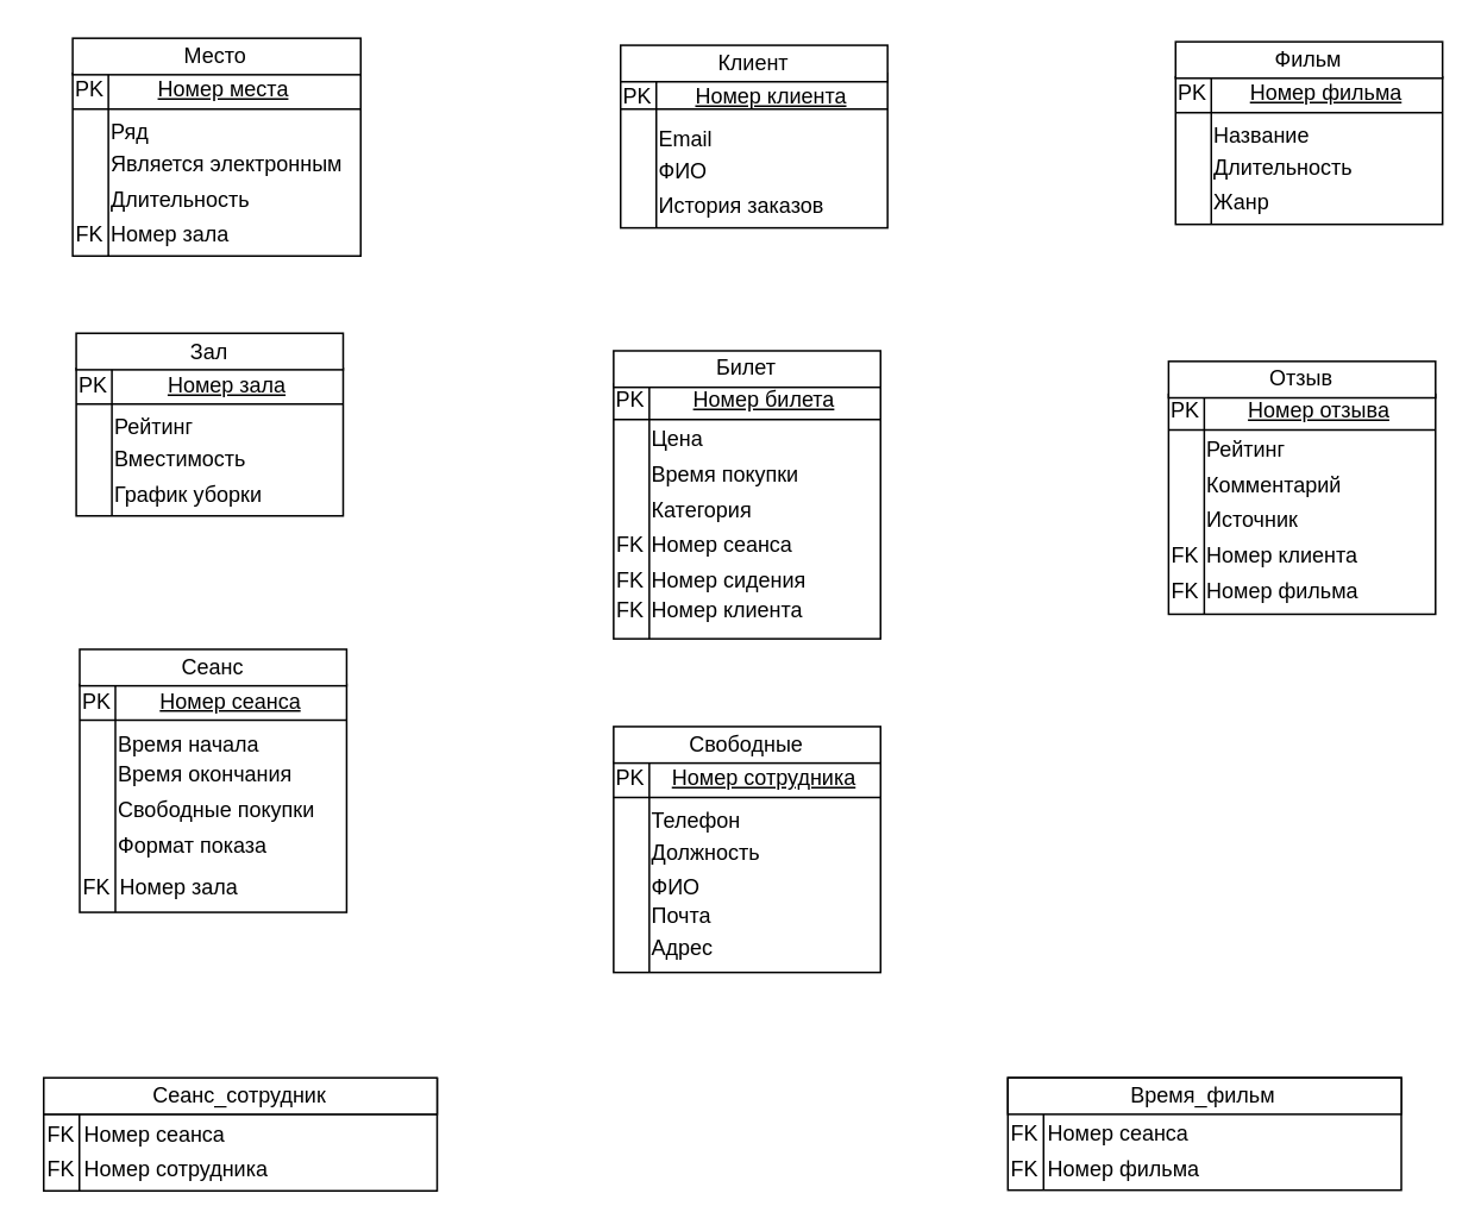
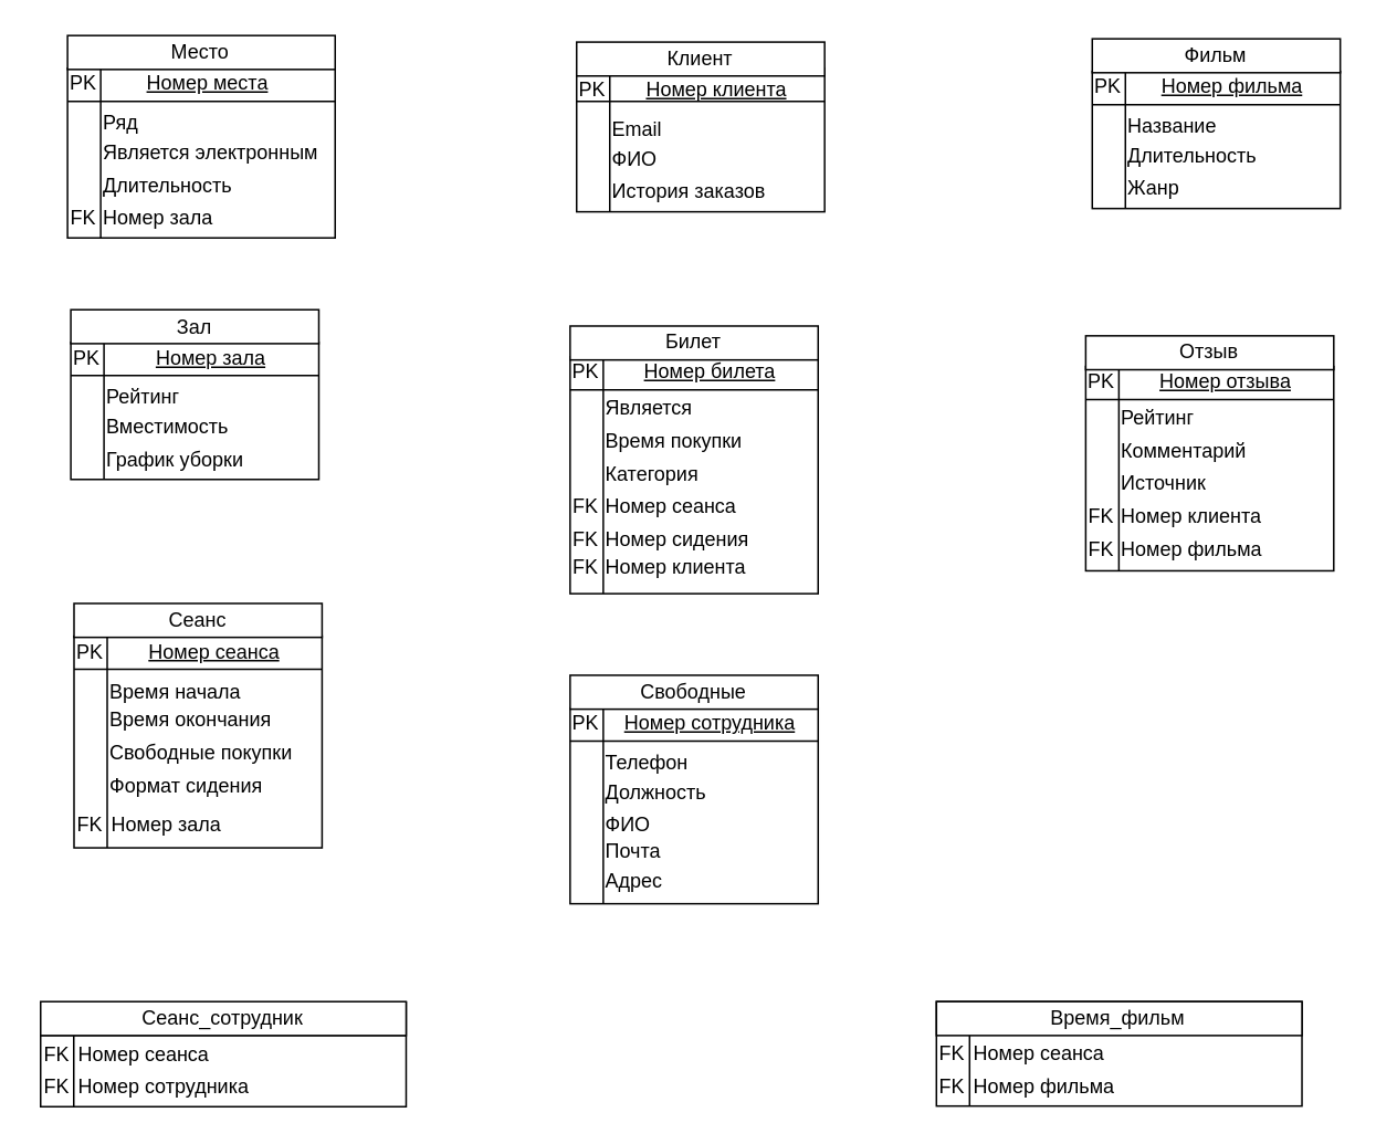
- <mxCell id="39" value="Цена" style="text;html=1;align=left;verticalAlign=middle;whiteSpace=wrap;rounded=0;" parent="1" vertex="1"><mxGeometry x="363.08" y="234.33" width="70.86" height="23.62" as="geometry" /></mxCell>
+ <mxCell id="39" value="Является" style="text;html=1;align=left;verticalAlign=middle;whiteSpace=wrap;rounded=0;" parent="1" vertex="1"><mxGeometry x="363.08" y="234.33" width="70.86" height="23.62" as="geometry" /></mxCell>
- <mxCell id="26" value="Формат показа" style="text;html=1;align=left;verticalAlign=middle;whiteSpace=wrap;rounded=0;" parent="1" vertex="1"><mxGeometry x="63.86" y="461.9" width="124" height="23.62" as="geometry" /></mxCell>
+ <mxCell id="26" value="Формат сидения" style="text;html=1;align=left;verticalAlign=middle;whiteSpace=wrap;rounded=0;" parent="1" vertex="1"><mxGeometry x="63.86" y="461.9" width="124" height="23.62" as="geometry" /></mxCell>
